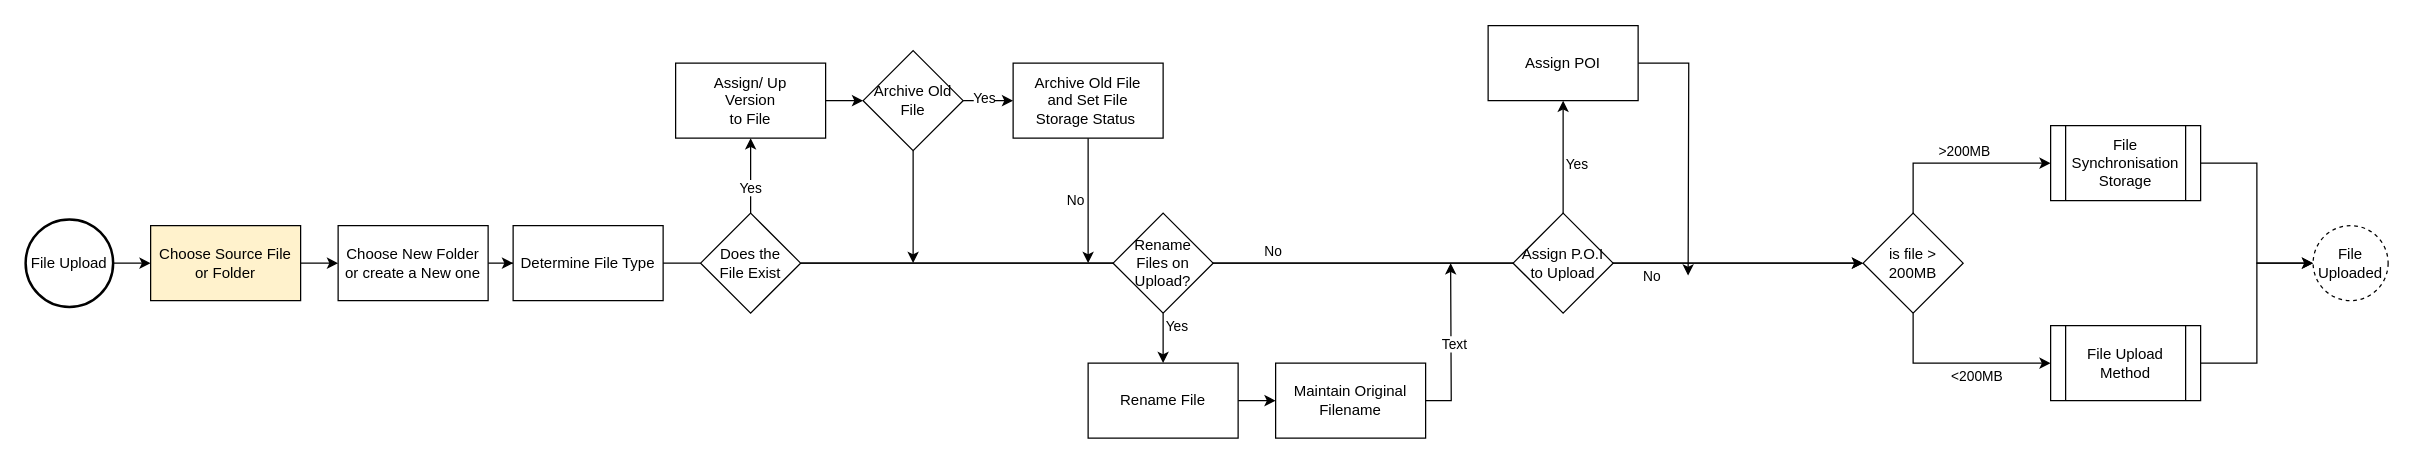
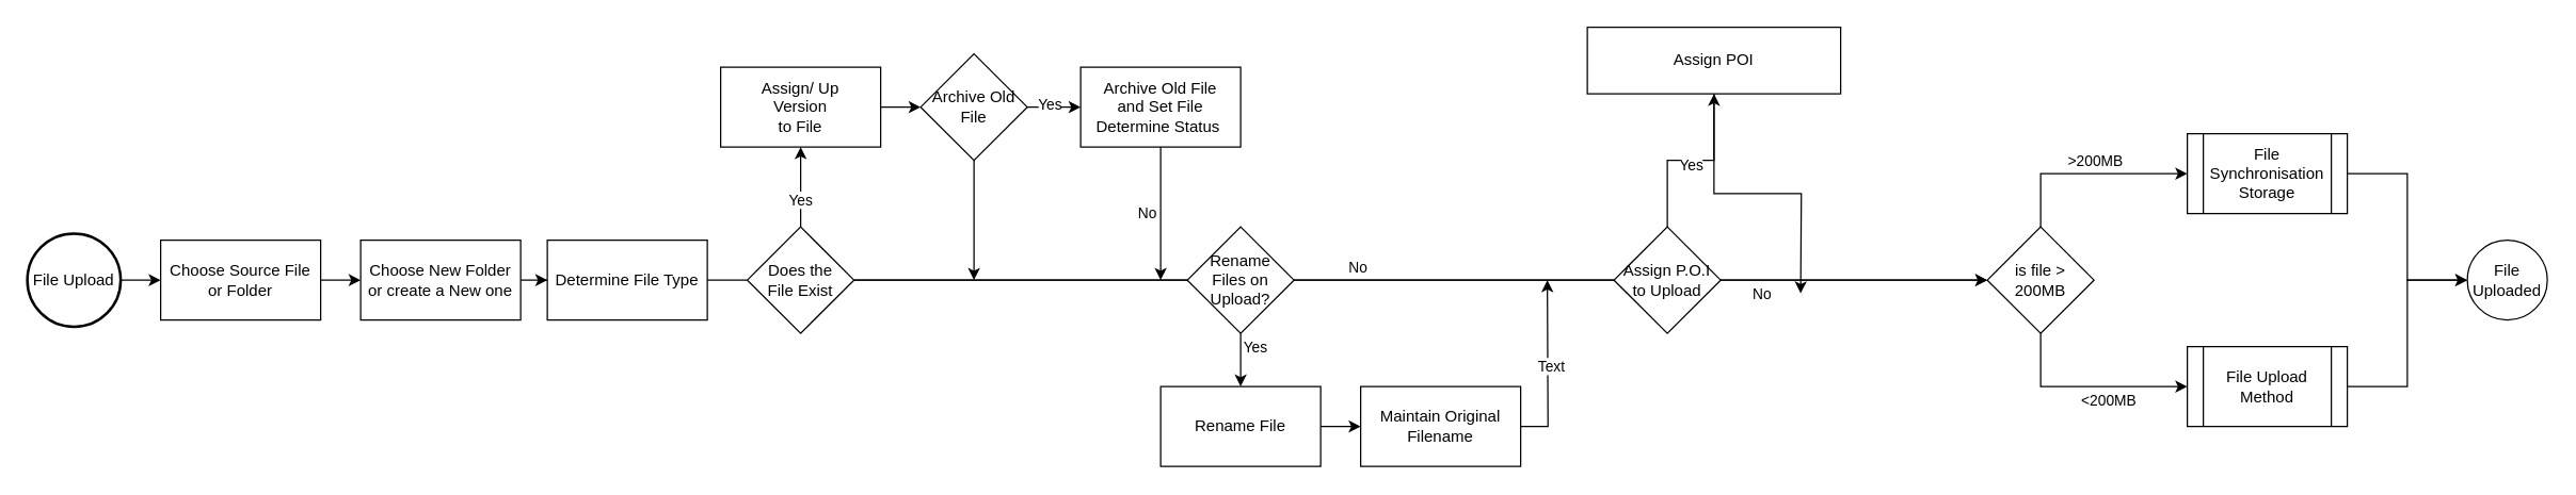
- <mxCell id="48" value="Assign POI" style="whiteSpace=wrap;html=1;" vertex="1" parent="1"><mxGeometry x="1190" y="20" width="120" height="60" as="geometry" /></mxCell>
+ <mxCell id="48" value="Assign POI" style="whiteSpace=wrap;html=1;" vertex="1" parent="1"><mxGeometry x="1190" y="20" width="190" height="50" as="geometry" /></mxCell>
- <mxCell id="35" value="Archive Old File &lt;br&gt;and Set File &lt;br&gt;Storage Status&amp;nbsp;" style="whiteSpace=wrap;html=1;" vertex="1" parent="1"><mxGeometry x="810" y="50" width="120" height="60" as="geometry" /></mxCell>
+ <mxCell id="35" value="Archive Old File &lt;br&gt;and Set File &lt;br&gt;Determine Status&amp;nbsp;" style="whiteSpace=wrap;html=1;" vertex="1" parent="1"><mxGeometry x="810" y="50" width="120" height="60" as="geometry" /></mxCell>
- <mxCell id="10" value="Choose Source File &lt;br&gt;or Folder" style="rounded=0;whiteSpace=wrap;html=1;fillColor=#fff2cc;" parent="1" vertex="1"><mxGeometry x="120" y="180" width="120" height="60" as="geometry" /></mxCell>
+ <mxCell id="10" value="Choose Source File &lt;br&gt;or Folder" style="rounded=0;whiteSpace=wrap;html=1;" parent="1" vertex="1"><mxGeometry x="120" y="180" width="120" height="60" as="geometry" /></mxCell>
- <mxCell id="19" value="File Uploaded" style="ellipse;whiteSpace=wrap;html=1;aspect=fixed;dashed=1;" parent="1" vertex="1"><mxGeometry x="1850" y="180" width="60" height="60" as="geometry" /></mxCell>
+ <mxCell id="19" value="File Uploaded" style="ellipse;whiteSpace=wrap;html=1;aspect=fixed;" parent="1" vertex="1"><mxGeometry x="1850" y="180" width="60" height="60" as="geometry" /></mxCell>
